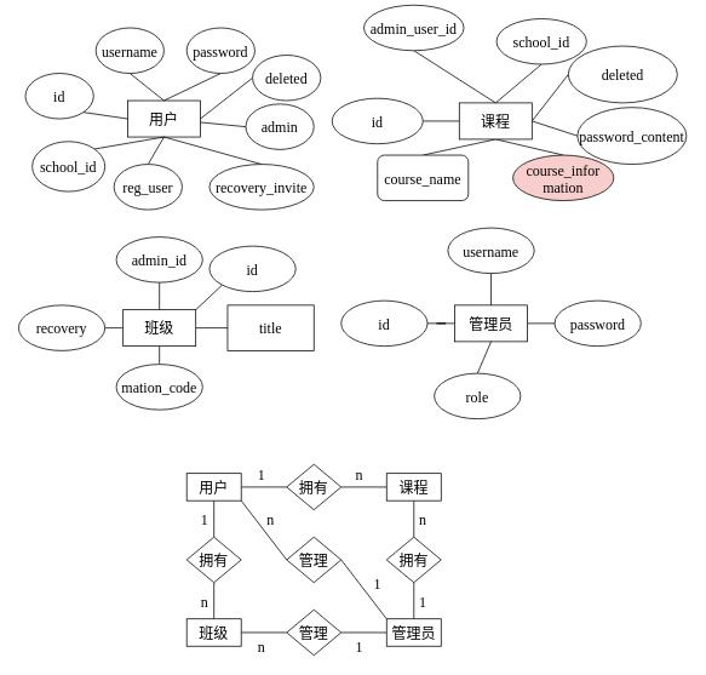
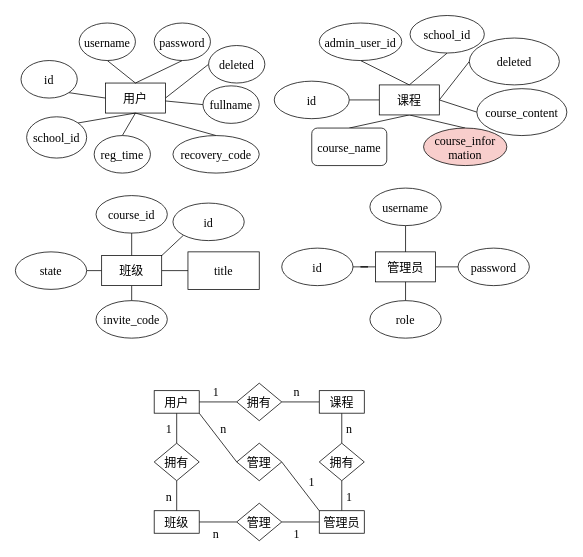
- <mxCell id="25" value="admin_user_id" style="ellipse;fontSize=16;rounded=0;labelBorderColor=none;labelBackgroundColor=none;fontFamily=宋体;" parent="1" vertex="1"><mxGeometry x="400" y="5" width="110" height="50" as="geometry" /></mxCell>
+ <mxCell id="25" value="admin_user_id" style="ellipse;fontSize=16;rounded=0;labelBorderColor=none;labelBackgroundColor=none;fontFamily=宋体;" parent="1" vertex="1"><mxGeometry x="425" y="30" width="110" height="50" as="geometry" /></mxCell>
- <mxCell id="11" value="admin" style="ellipse;fontSize=16;fontFamily=宋体;" parent="1" vertex="1"><mxGeometry x="270" y="113.75" width="75" height="50" as="geometry" /></mxCell>
+ <mxCell id="11" value="fullname" style="ellipse;fontSize=16;fontFamily=宋体;" parent="1" vertex="1"><mxGeometry x="270" y="113.75" width="75" height="50" as="geometry" /></mxCell>
- <mxCell id="29" value="password_content" style="ellipse;fontSize=16;rounded=0;labelBorderColor=none;labelBackgroundColor=none;fontFamily=宋体;" parent="1" vertex="1"><mxGeometry x="635" y="117.5" width="120" height="62.5" as="geometry" /></mxCell>
+ <mxCell id="29" value="course_content" style="ellipse;fontSize=16;rounded=0;labelBorderColor=none;labelBackgroundColor=none;fontFamily=宋体;" parent="1" vertex="1"><mxGeometry x="635" y="117.5" width="120" height="62.5" as="geometry" /></mxCell>
- <mxCell id="15" value="reg_user" style="ellipse;fontSize=16;fontFamily=宋体;" parent="1" vertex="1"><mxGeometry x="125" y="180" width="75" height="50" as="geometry" /></mxCell>
+ <mxCell id="15" value="reg_time" style="ellipse;fontSize=16;fontFamily=宋体;" parent="1" vertex="1"><mxGeometry x="125" y="180" width="75" height="50" as="geometry" /></mxCell>
- <mxCell id="17" value="recovery_invite" style="ellipse;fontSize=16;fontFamily=宋体;" parent="1" vertex="1"><mxGeometry x="230" y="180" width="115" height="50" as="geometry" /></mxCell>
+ <mxCell id="17" value="recovery_code" style="ellipse;fontSize=16;fontFamily=宋体;" parent="1" vertex="1"><mxGeometry x="230" y="180" width="115" height="50" as="geometry" /></mxCell>
- <mxCell id="42" value="admin_id" style="ellipse;fontSize=16;fontFamily=宋体;" parent="1" vertex="1"><mxGeometry x="127.5" y="260" width="95" height="50" as="geometry" /></mxCell>
+ <mxCell id="42" value="course_id" style="ellipse;fontSize=16;fontFamily=宋体;" parent="1" vertex="1"><mxGeometry x="127.5" y="260" width="95" height="50" as="geometry" /></mxCell>
- <mxCell id="80" value="recovery" style="ellipse;fontSize=16;fontFamily=宋体;" vertex="1" parent="1"><mxGeometry x="20" y="335" width="95" height="50" as="geometry" /></mxCell>
+ <mxCell id="80" value="state" style="ellipse;fontSize=16;fontFamily=宋体;" vertex="1" parent="1"><mxGeometry x="20" y="335" width="95" height="50" as="geometry" /></mxCell>
- <mxCell id="81" value="mation_code" style="ellipse;fontSize=16;fontFamily=宋体;" vertex="1" parent="1"><mxGeometry x="127.5" y="400" width="95" height="50" as="geometry" /></mxCell>
+ <mxCell id="81" value="invite_code" style="ellipse;fontSize=16;fontFamily=宋体;" vertex="1" parent="1"><mxGeometry x="127.5" y="400" width="95" height="50" as="geometry" /></mxCell>
- <mxCell id="46" value="role" style="ellipse;fontSize=16;fontFamily=宋体;" parent="1" vertex="1"><mxGeometry x="477.5" y="410" width="95" height="50" as="geometry" /></mxCell>
+ <mxCell id="46" value="role" style="ellipse;fontSize=16;fontFamily=宋体;" parent="1" vertex="1"><mxGeometry x="492.5" y="400" width="95" height="50" as="geometry" /></mxCell>
